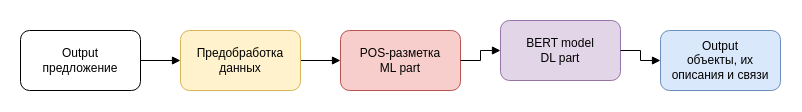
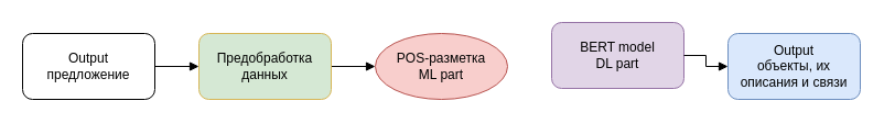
- <mxCell id="9" value="&lt;span style=&quot;background-color: initial;&quot;&gt;Предобработка данных&lt;br&gt;&lt;/span&gt;" style="rounded=1;whiteSpace=wrap;html=1;fillColor=#fff2cc;strokeColor=#d6b656;" vertex="1" parent="1"><mxGeometry x="180" y="30" width="120" height="60" as="geometry" /></mxCell>
+ <mxCell id="9" value="&lt;span style=&quot;background-color: initial;&quot;&gt;Предобработка данных&lt;br&gt;&lt;/span&gt;" style="rounded=1;whiteSpace=wrap;html=1;fillColor=#d5e8d4;strokeColor=#d6b656;" vertex="1" parent="1"><mxGeometry x="180" y="30" width="120" height="60" as="geometry" /></mxCell>
- <mxCell id="3" value="&lt;span style=&quot;background-color: initial;&quot;&gt;POS-разметка&lt;br&gt;ML part&lt;br&gt;&lt;/span&gt;" style="rounded=1;whiteSpace=wrap;html=1;fillColor=#f8cecc;strokeColor=#b85450;" vertex="1" parent="1"><mxGeometry x="340" y="30" width="120" height="60" as="geometry" /></mxCell>
+ <mxCell id="3" value="&lt;span style=&quot;background-color: initial;&quot;&gt;POS-разметка&lt;br&gt;ML part&lt;br&gt;&lt;/span&gt;" style="ellipse;whiteSpace=wrap;html=1;fillColor=#f8cecc;strokeColor=#b85450;" vertex="1" parent="1"><mxGeometry x="340" y="30" width="120" height="60" as="geometry" /></mxCell>
- <mxCell id="7" value="" style="endArrow=block;endFill=1;html=1;edgeStyle=orthogonalEdgeStyle;align=left;verticalAlign=top;rounded=0;exitX=1;exitY=0.5;exitDx=0;exitDy=0;entryX=0;entryY=0.5;entryDx=0;entryDy=0;" edge="1" parent="1" source="3" target="4"><mxGeometry x="-1" relative="1" as="geometry"><mxPoint x="400" y="59.5" as="sourcePoint" /><mxPoint x="490" y="59.5" as="targetPoint" /></mxGeometry></mxCell>
